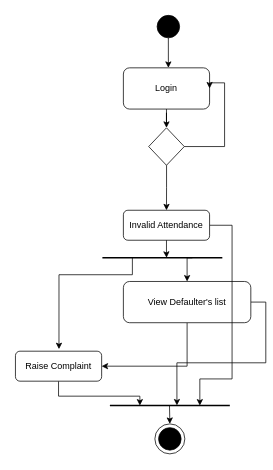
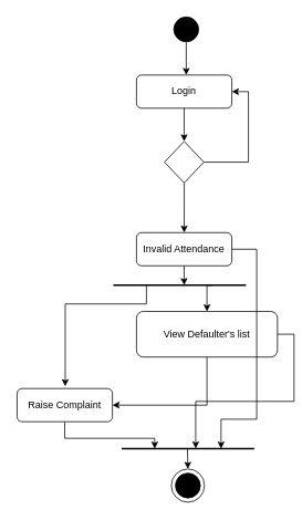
- <mxCell id="6" value="Login" style="rounded=1;whiteSpace=wrap;html=1;" vertex="1" parent="1"><mxGeometry x="164" y="90" width="115" height="55" as="geometry" /></mxCell>
+ <mxCell id="6" value="Login" style="rounded=1;whiteSpace=wrap;html=1;" vertex="1" parent="1"><mxGeometry x="164" y="90" width="115" height="40" as="geometry" /></mxCell>
